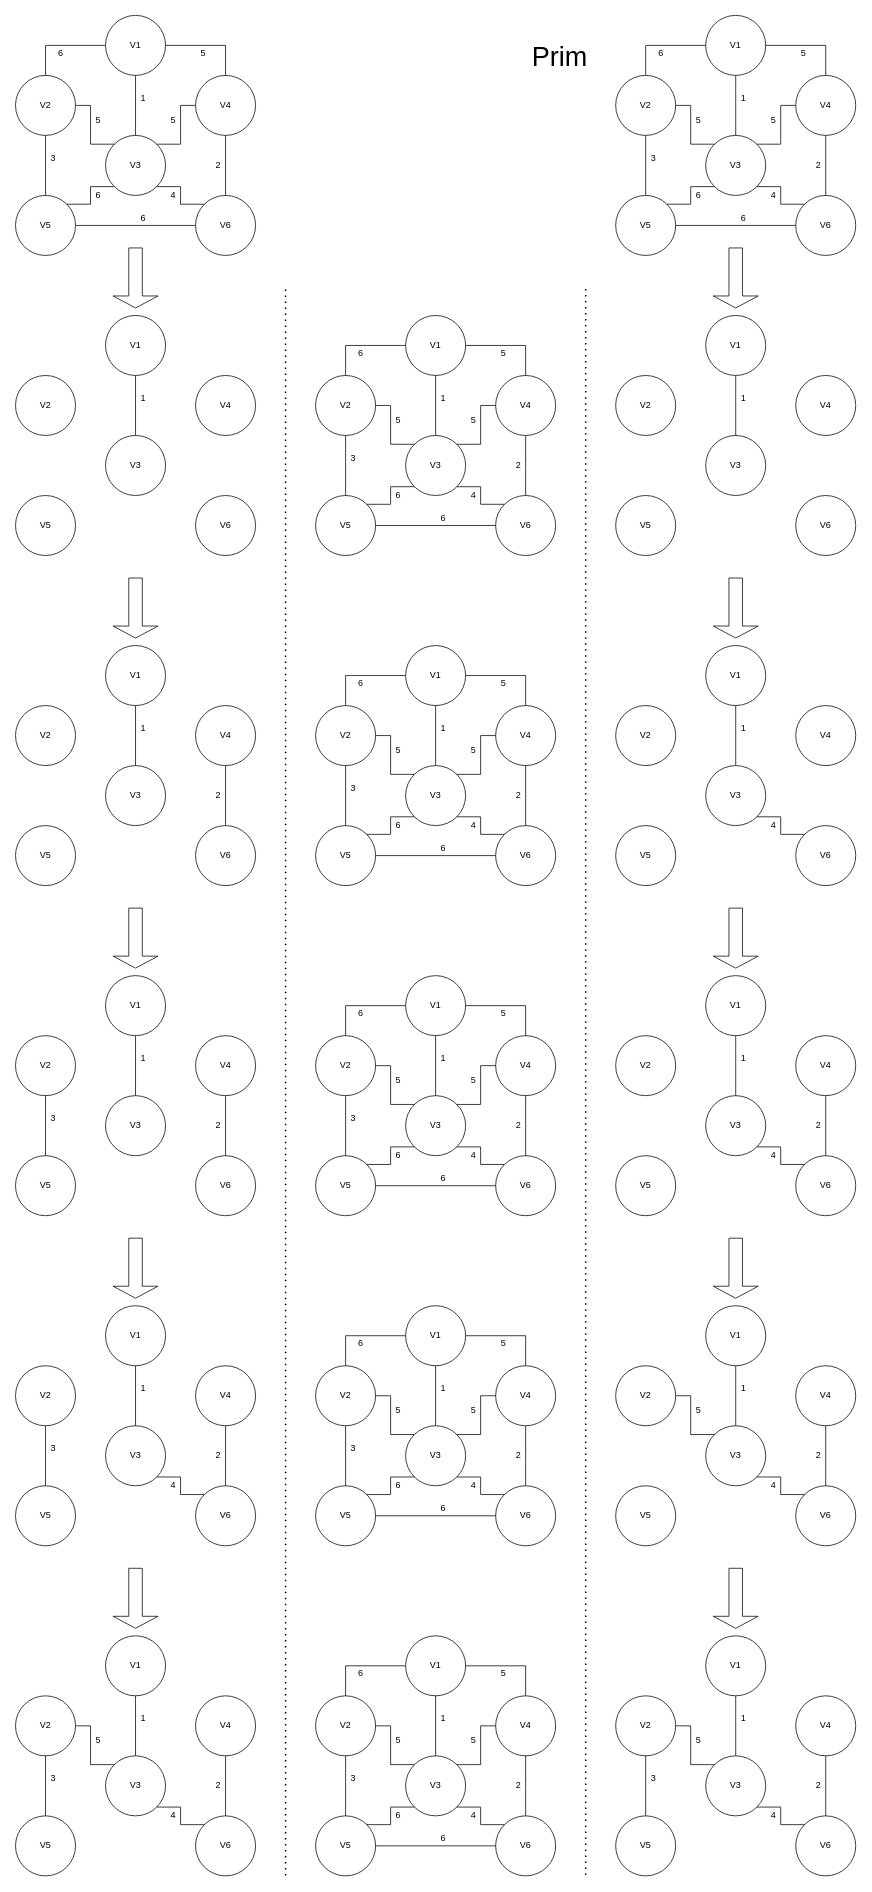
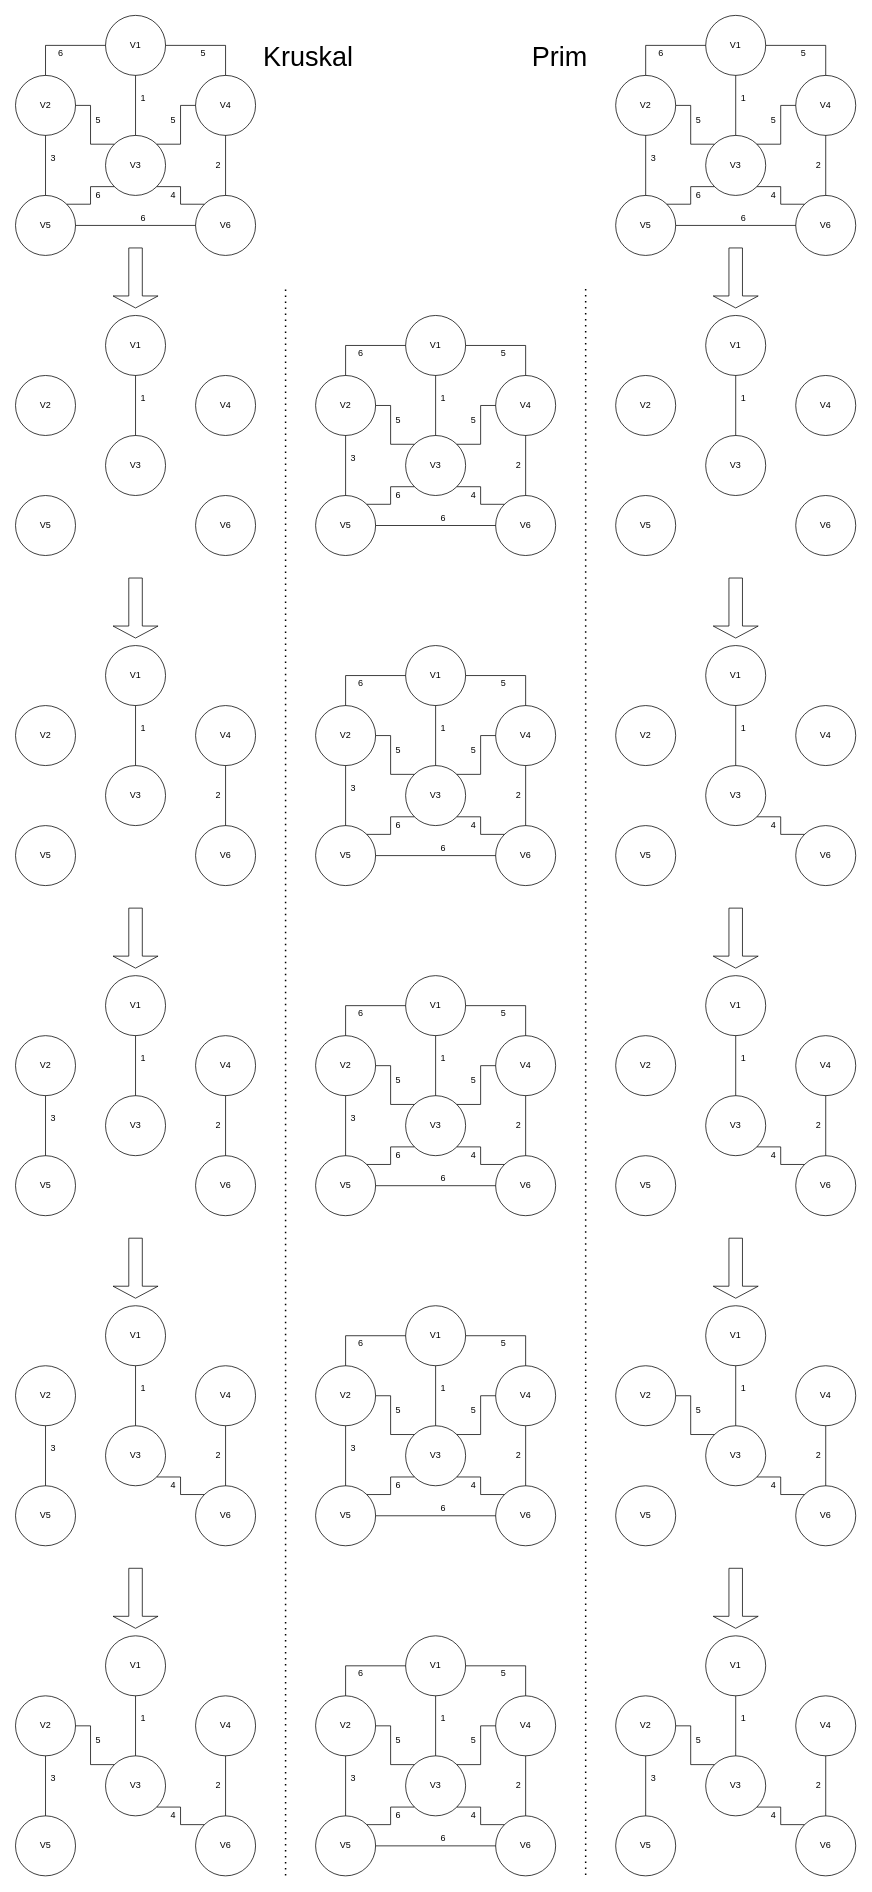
+ <mxCell id="251" value="&lt;font style=&quot;font-size: 36px&quot;&gt;Kruskal&lt;/font&gt;" style="text;html=1;align=center;verticalAlign=middle;resizable=0;points=[];autosize=1;strokeColor=none;fillColor=none;" vertex="1" parent="1"><mxGeometry x="340" y="60" width="140" height="30" as="geometry" /></mxCell>
